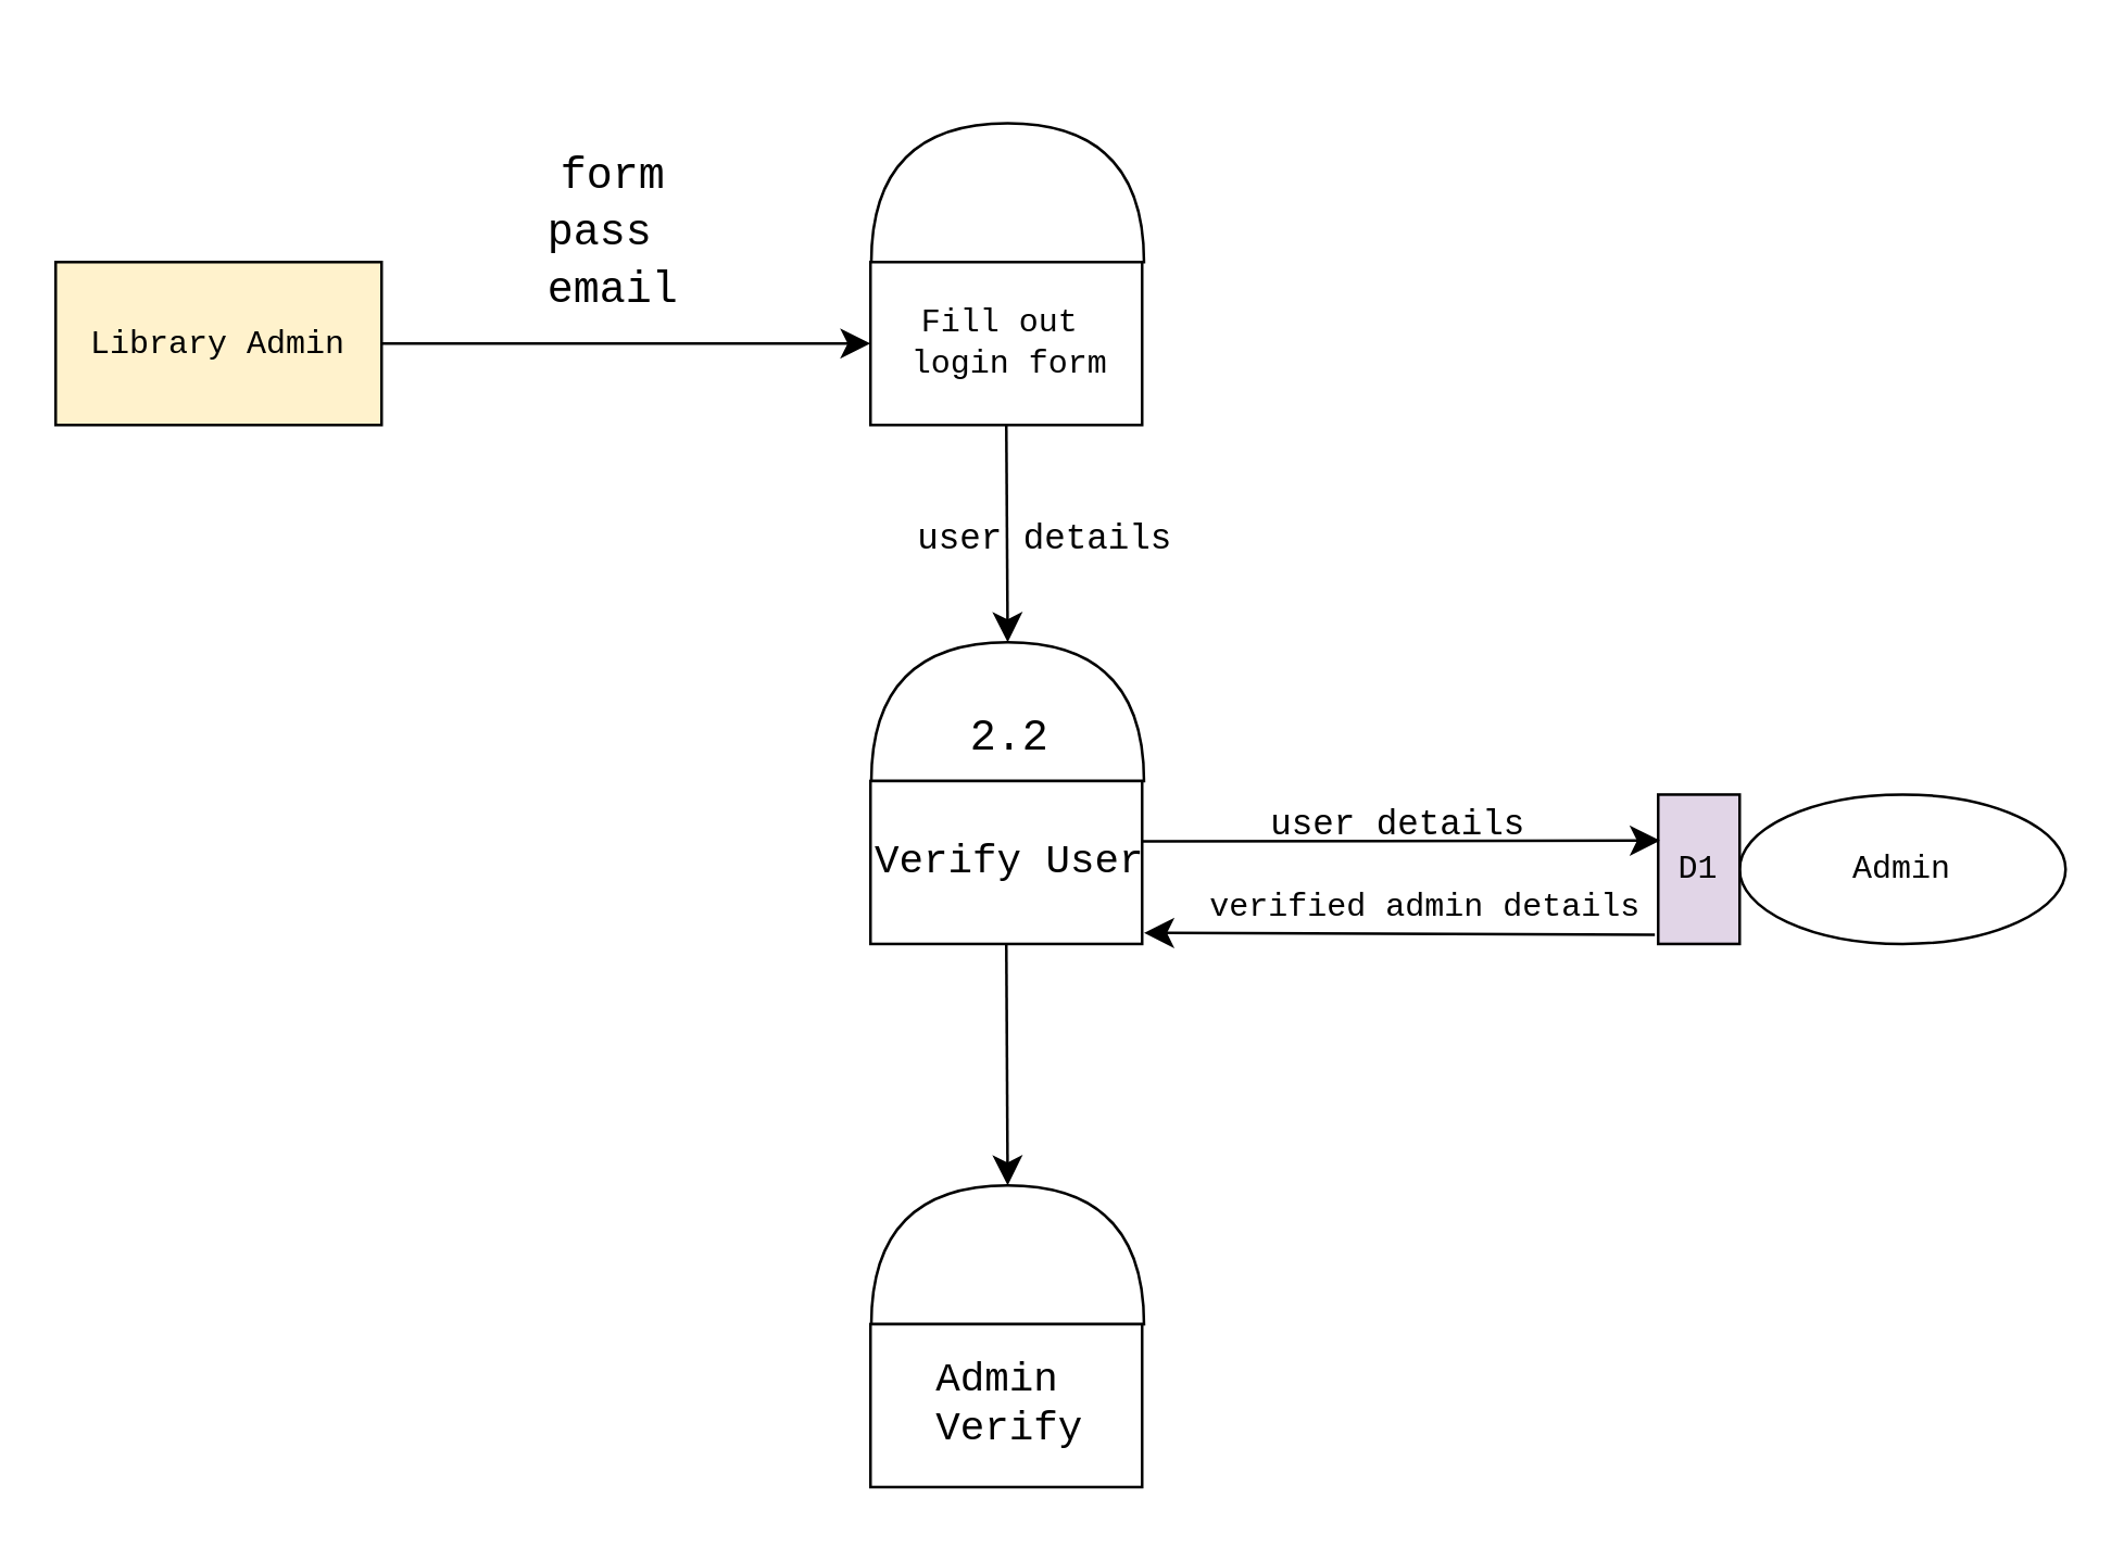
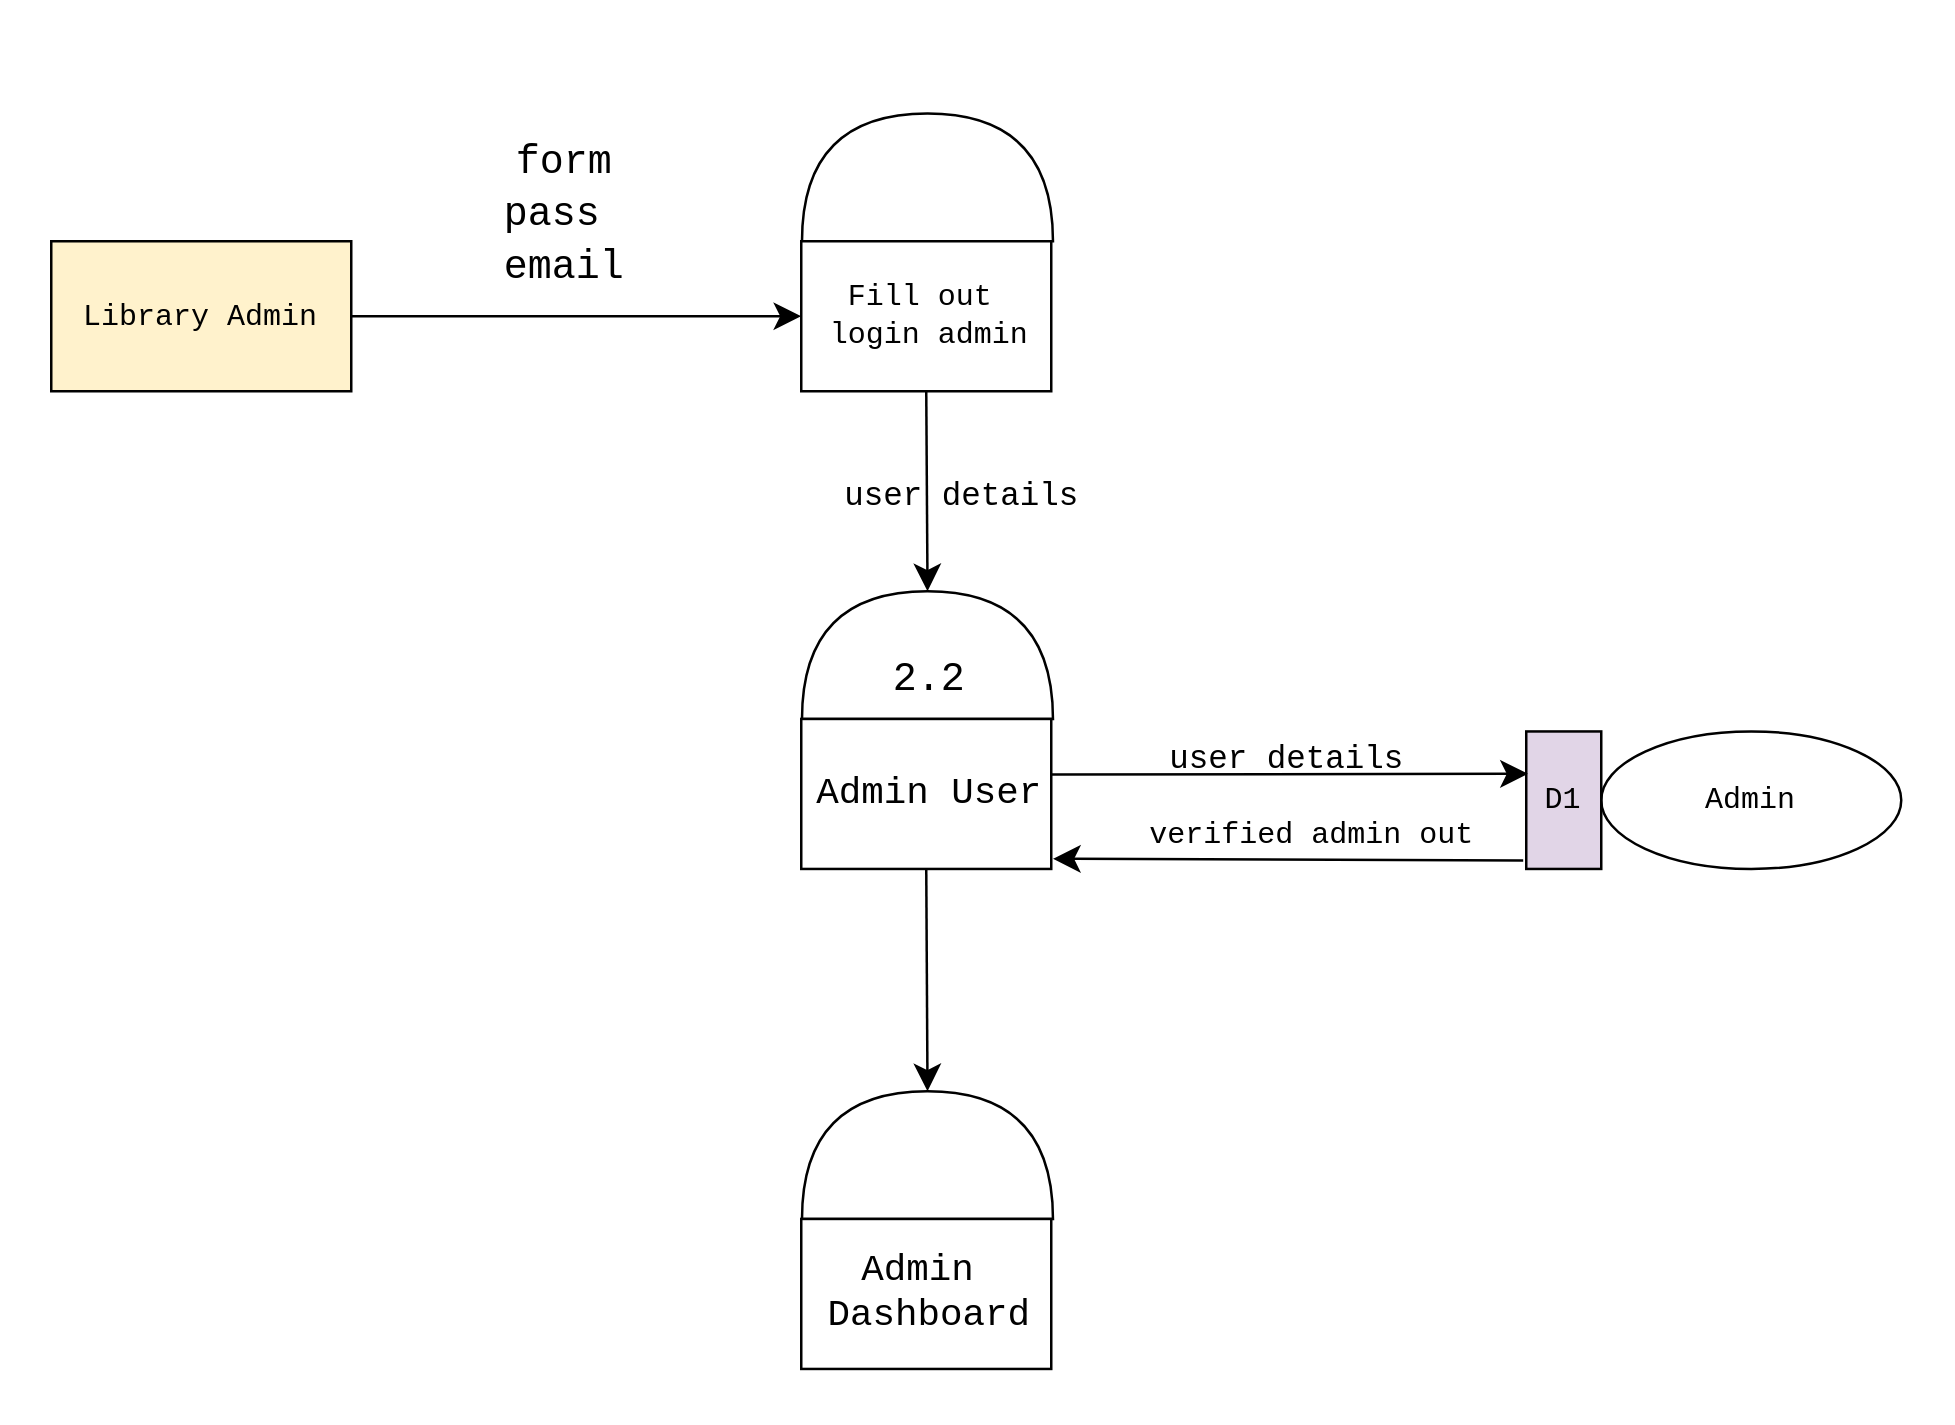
- <mxCell id="11" value="&lt;div style=&quot;font-size: 12px;&quot;&gt;&lt;font style=&quot;font-size: 12px;&quot;&gt;Fill out&amp;nbsp;&lt;/font&gt;&lt;/div&gt;&lt;div style=&quot;font-size: 12px;&quot;&gt;&lt;font style=&quot;font-size: 12px;&quot;&gt;login form&lt;/font&gt;&lt;/div&gt;" style="text;html=1;align=center;verticalAlign=middle;resizable=0;points=[];autosize=1;strokeColor=none;fillColor=none;fontSize=16;fontFamily=Courier New;" vertex="1" parent="8"><mxGeometry x="0.51" y="40" width="100" height="40" as="geometry" /></mxCell>
+ <mxCell id="11" value="&lt;div style=&quot;font-size: 12px;&quot;&gt;&lt;font style=&quot;font-size: 12px;&quot;&gt;Fill out&amp;nbsp;&lt;/font&gt;&lt;/div&gt;&lt;div style=&quot;font-size: 12px;&quot;&gt;&lt;font style=&quot;font-size: 12px;&quot;&gt;login admin&lt;/font&gt;&lt;/div&gt;" style="text;html=1;align=center;verticalAlign=middle;resizable=0;points=[];autosize=1;strokeColor=none;fillColor=none;fontSize=16;fontFamily=Courier New;" vertex="1" parent="8"><mxGeometry x="0.51" y="40" width="100" height="40" as="geometry" /></mxCell>
- <mxCell id="19" value="&lt;div style=&quot;font-size: 15px;&quot;&gt;Verify User&lt;/div&gt;" style="text;html=1;align=center;verticalAlign=middle;resizable=0;points=[];autosize=1;strokeColor=none;fillColor=none;fontSize=16;fontFamily=Courier New;" vertex="1" parent="15"><mxGeometry x="-9.49" y="45" width="120" height="30" as="geometry" /></mxCell>
+ <mxCell id="19" value="&lt;div style=&quot;font-size: 15px;&quot;&gt;Admin User&lt;/div&gt;" style="text;html=1;align=center;verticalAlign=middle;resizable=0;points=[];autosize=1;strokeColor=none;fillColor=none;fontSize=16;fontFamily=Courier New;" vertex="1" parent="15"><mxGeometry x="-9.49" y="45" width="120" height="30" as="geometry" /></mxCell>
- <mxCell id="33" value="&lt;font style=&quot;font-size: 12px;&quot; face=&quot;Courier New&quot;&gt;verified admin details&lt;/font&gt;" style="text;html=1;align=center;verticalAlign=middle;resizable=0;points=[];autosize=1;strokeColor=none;fillColor=none;fontSize=16;" vertex="1" parent="1"><mxGeometry x="434" y="316" width="180" height="30" as="geometry" /></mxCell>
+ <mxCell id="33" value="&lt;font style=&quot;font-size: 12px;&quot; face=&quot;Courier New&quot;&gt;verified admin out&lt;/font&gt;" style="text;html=1;align=center;verticalAlign=middle;resizable=0;points=[];autosize=1;strokeColor=none;fillColor=none;fontSize=16;" vertex="1" parent="1"><mxGeometry x="434" y="316" width="180" height="30" as="geometry" /></mxCell>
- <mxCell id="25" value="&lt;div style=&quot;font-size: 15px;&quot;&gt;Admin&amp;nbsp;&lt;/div&gt;&lt;div style=&quot;font-size: 15px;&quot;&gt;Verify&lt;/div&gt;" style="text;html=1;align=center;verticalAlign=middle;resizable=0;points=[];autosize=1;strokeColor=none;fillColor=none;fontSize=16;fontFamily=Courier New;" vertex="1" parent="22"><mxGeometry x="0.51" y="35" width="100" height="50" as="geometry" /></mxCell>
+ <mxCell id="25" value="&lt;div style=&quot;font-size: 15px;&quot;&gt;Admin&amp;nbsp;&lt;/div&gt;&lt;div style=&quot;font-size: 15px;&quot;&gt;Dashboard&lt;/div&gt;" style="text;html=1;align=center;verticalAlign=middle;resizable=0;points=[];autosize=1;strokeColor=none;fillColor=none;fontSize=16;fontFamily=Courier New;" vertex="1" parent="22"><mxGeometry x="0.51" y="35" width="100" height="50" as="geometry" /></mxCell>
